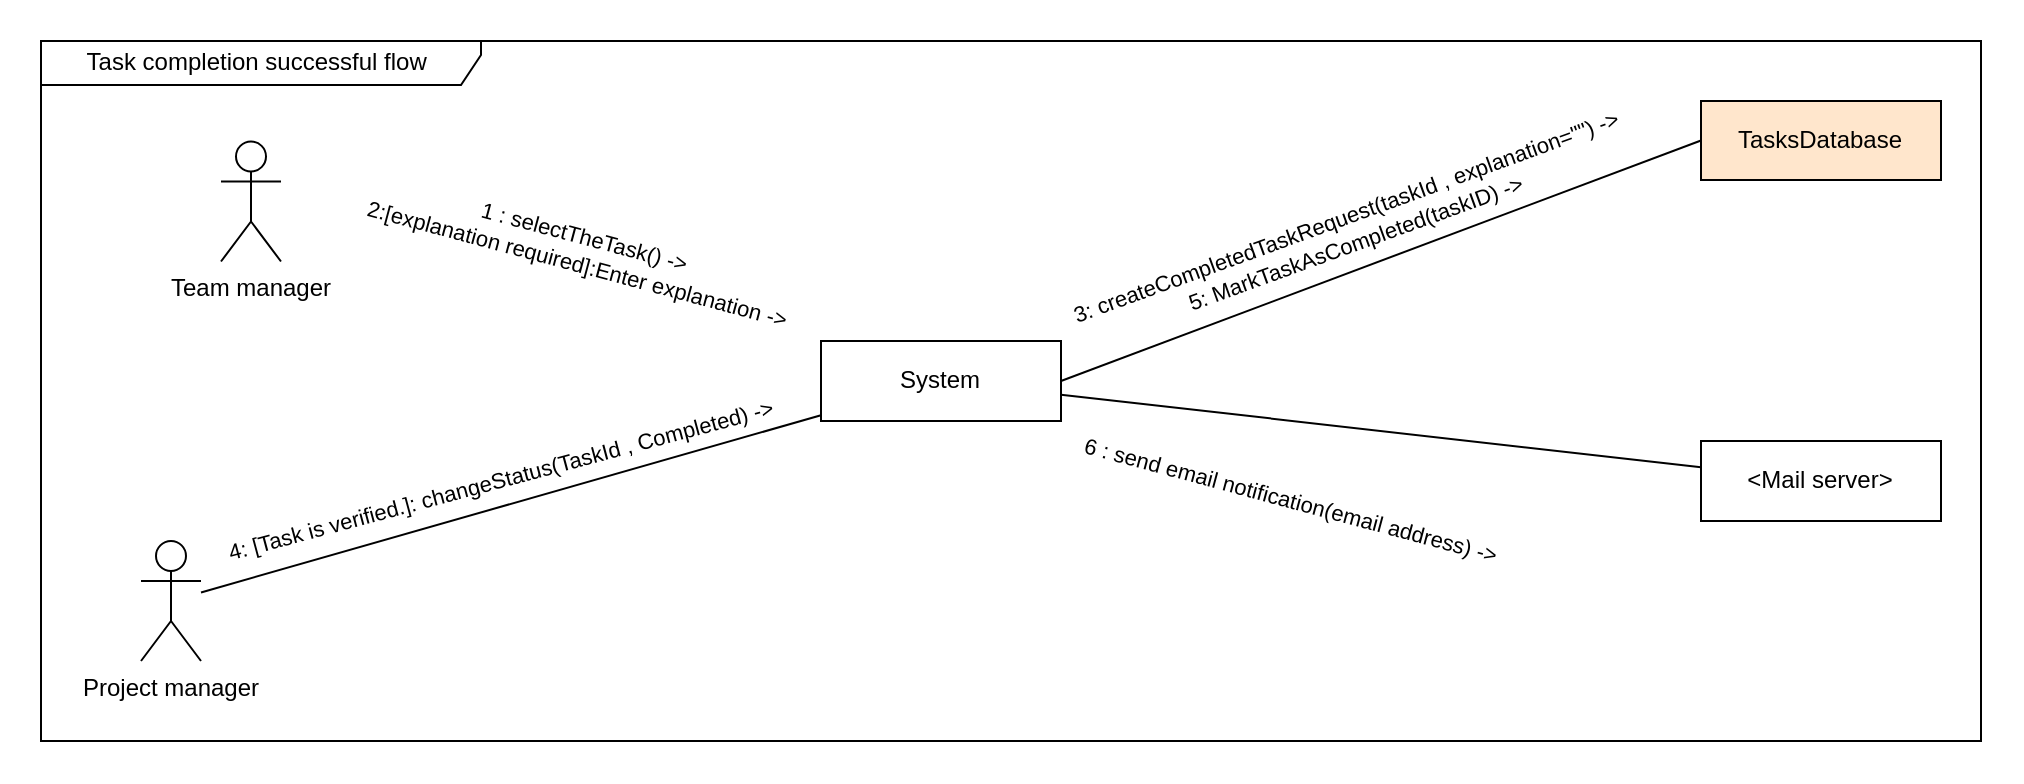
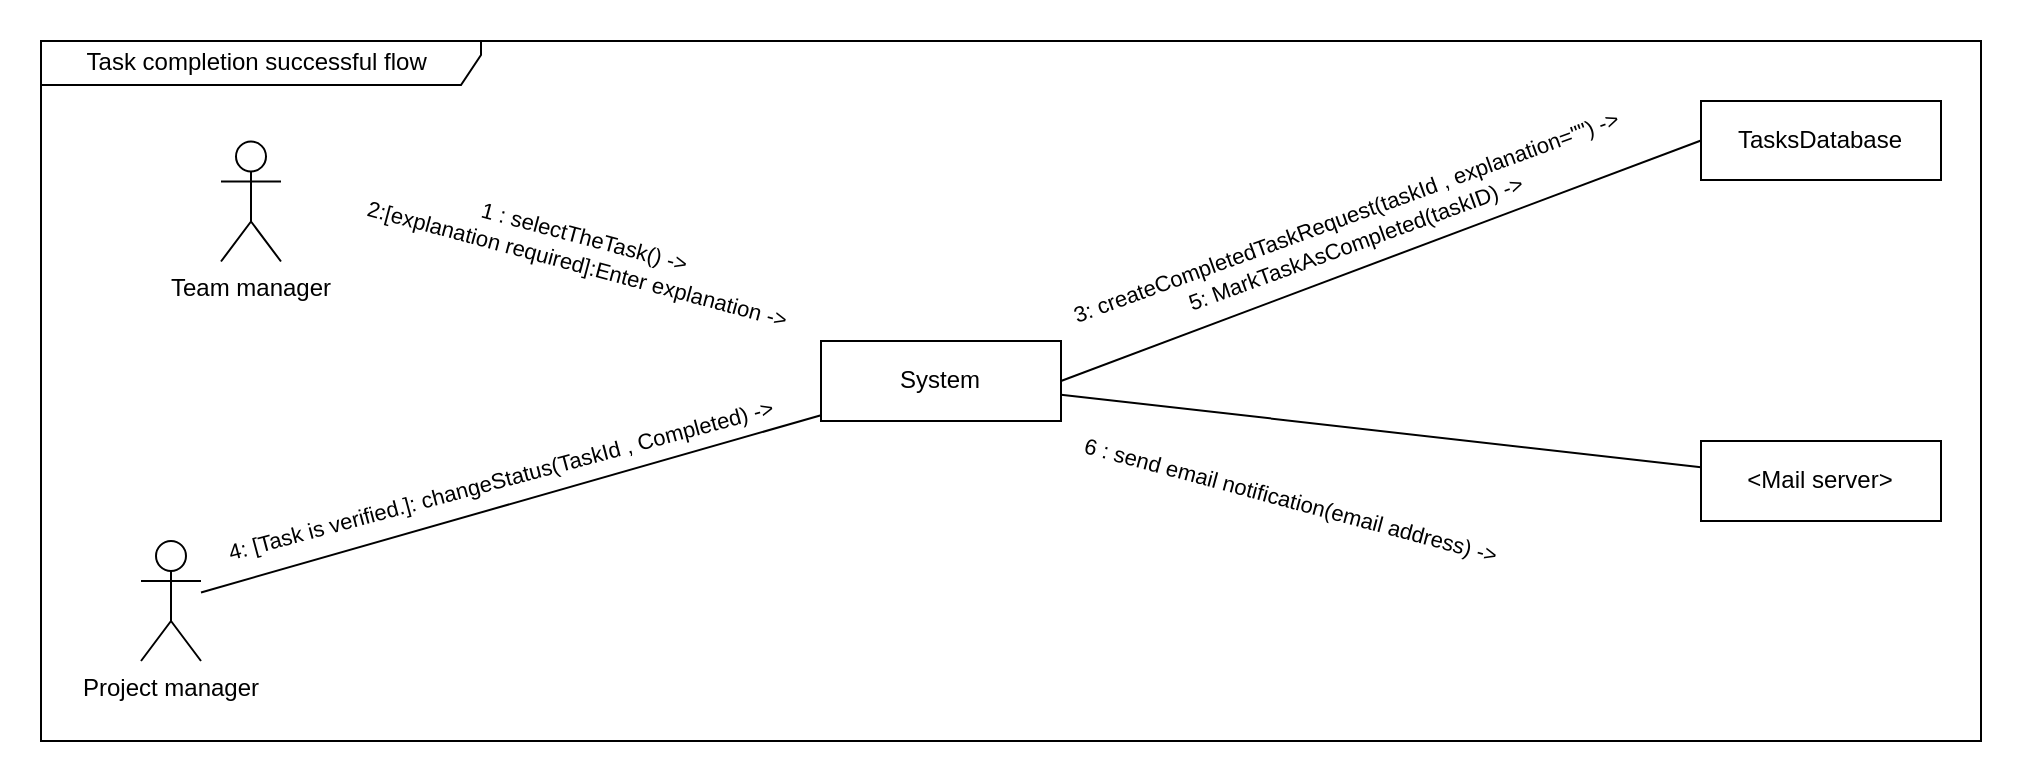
- <mxCell id="7" value="&lt;span&gt;TasksDatabase&lt;/span&gt;" style="rounded=0;whiteSpace=wrap;html=1;fillColor=#ffe6cc;" parent="1" vertex="1"><mxGeometry x="850" y="50" width="120" height="39.5" as="geometry" /></mxCell>
+ <mxCell id="7" value="&lt;span&gt;TasksDatabase&lt;/span&gt;" style="rounded=0;whiteSpace=wrap;html=1;" parent="1" vertex="1"><mxGeometry x="850" y="50" width="120" height="39.5" as="geometry" /></mxCell>
